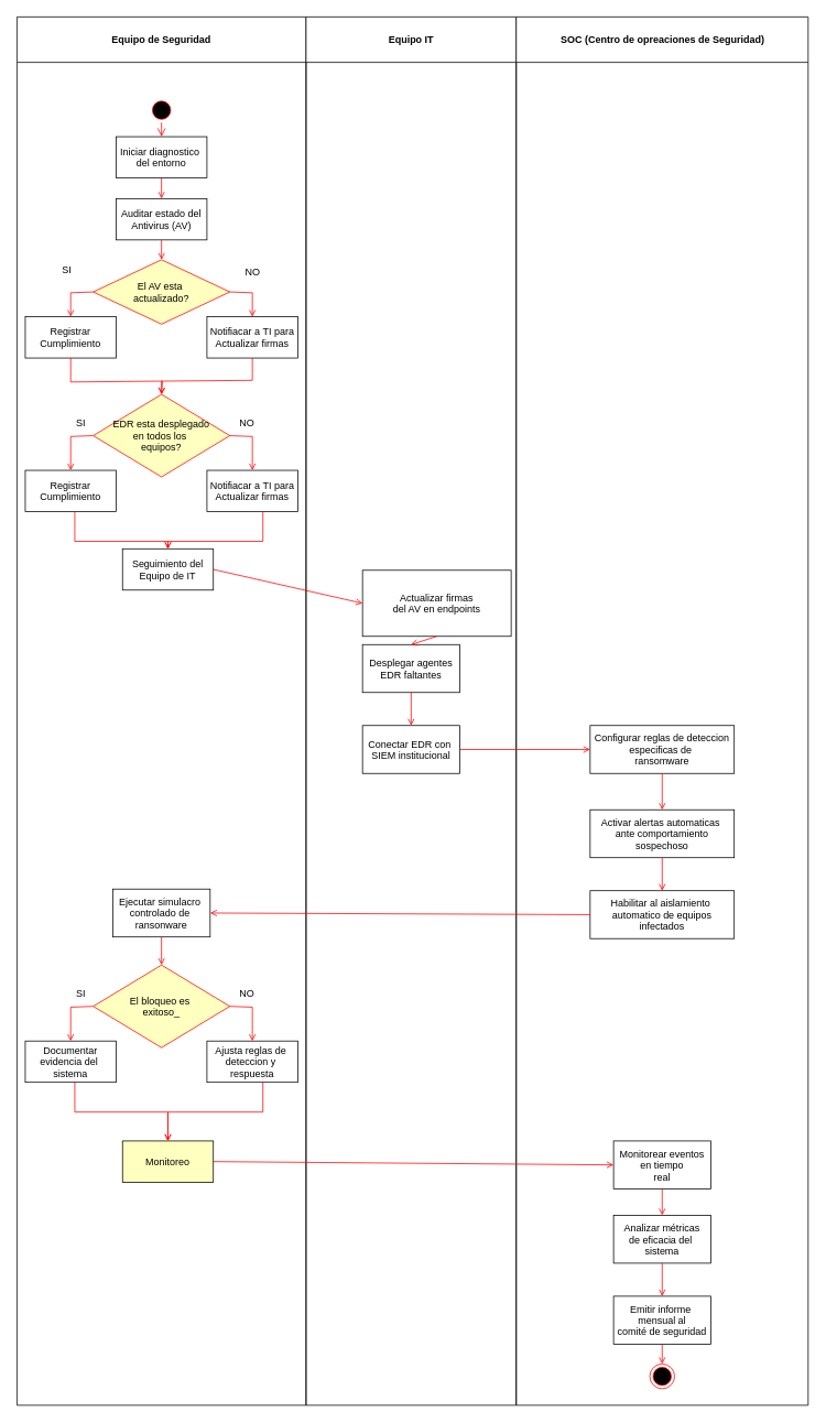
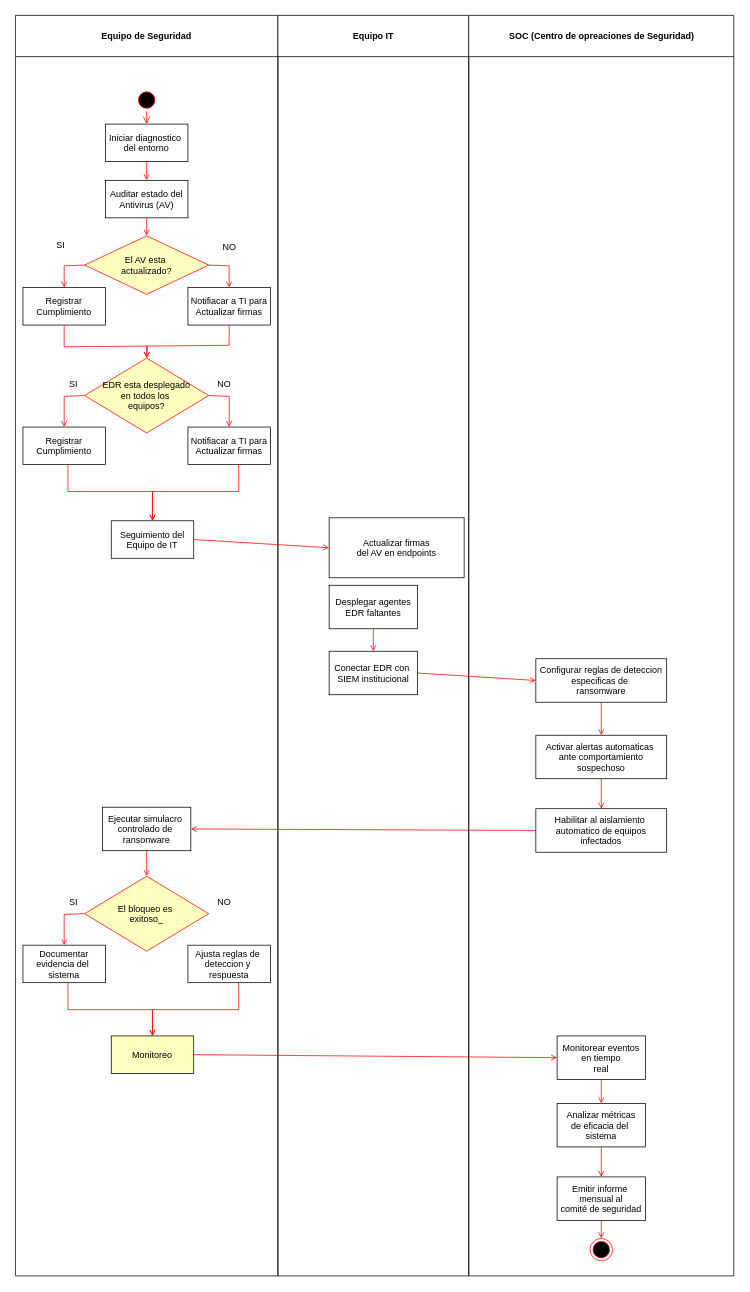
- <mxCell id="25" value="Seguimiento del&#10;Equipo de IT" style="" vertex="1" parent="2"><mxGeometry x="127.75" y="644" width="110" height="50" as="geometry" /></mxCell>
+ <mxCell id="25" value="Seguimiento del&#10;Equipo de IT" style="" vertex="1" parent="2"><mxGeometry x="127.75" y="674" width="110" height="50" as="geometry" /></mxCell>
- <mxCell id="44" value="" style="edgeStyle=none;strokeColor=#FF0000;endArrow=open;endFill=1;rounded=0;exitX=0.5;exitY=1;exitDx=0;exitDy=0;entryX=0.5;entryY=0;entryDx=0;entryDy=0;" edge="1" parent="40" source="41" target="42"><mxGeometry width="100" height="100" relative="1" as="geometry"><mxPoint x="-105.88" y="706" as="sourcePoint" /><mxPoint x="78.12" y="709" as="targetPoint" /></mxGeometry></mxCell>
- <mxCell id="43" value="Conectar EDR con &#10;SIEM institucional" style="" vertex="1" parent="40"><mxGeometry x="68.37" y="858" width="117.75" height="58" as="geometry" /></mxCell>
+ <mxCell id="43" value="Conectar EDR con &#10;SIEM institucional" style="" vertex="1" parent="40"><mxGeometry x="68.37" y="848" width="117.75" height="58" as="geometry" /></mxCell>
- <mxCell id="32" value="" style="edgeStyle=none;strokeColor=#FF0000;endArrow=open;endFill=1;rounded=0;entryX=0.5;entryY=0;entryDx=0;entryDy=0;exitX=1;exitY=0.5;exitDx=0;exitDy=0;" edge="1" parent="2" source="29" target="31"><mxGeometry width="100" height="100" relative="1" as="geometry"><mxPoint x="260" y="1198" as="sourcePoint" /><mxPoint x="257.75" y="1259" as="targetPoint" /><Array as="points"><mxPoint x="285" y="1199" /></Array></mxGeometry></mxCell>
